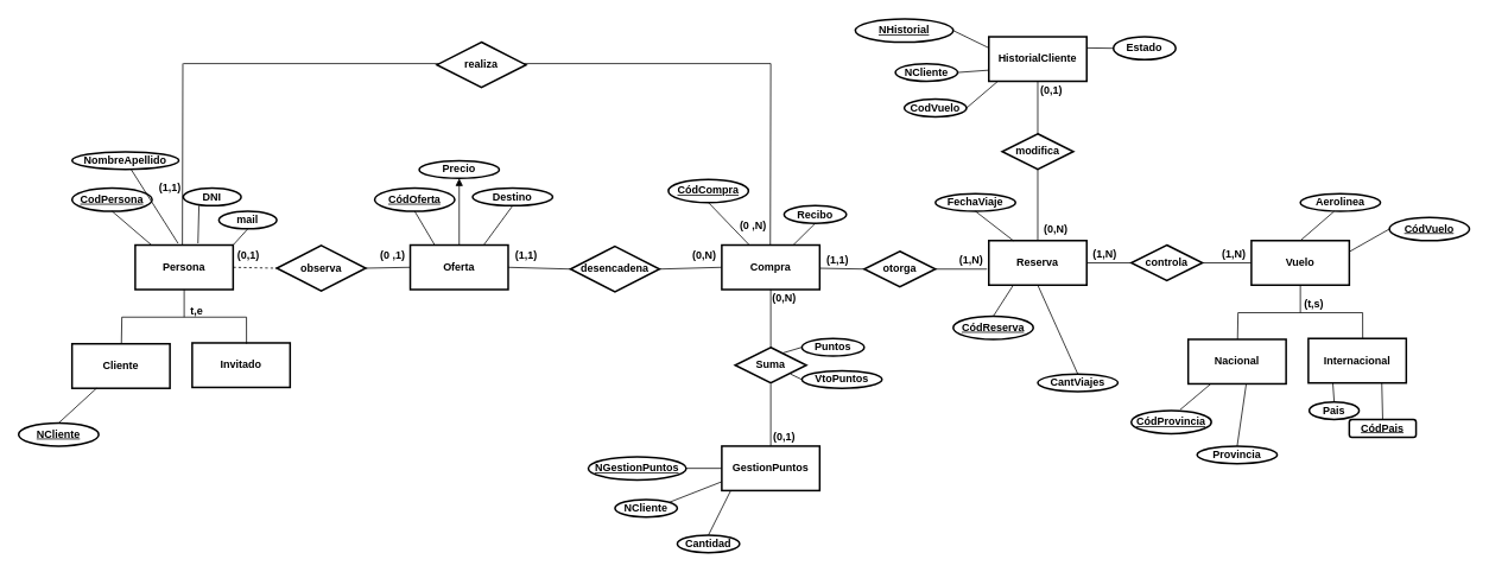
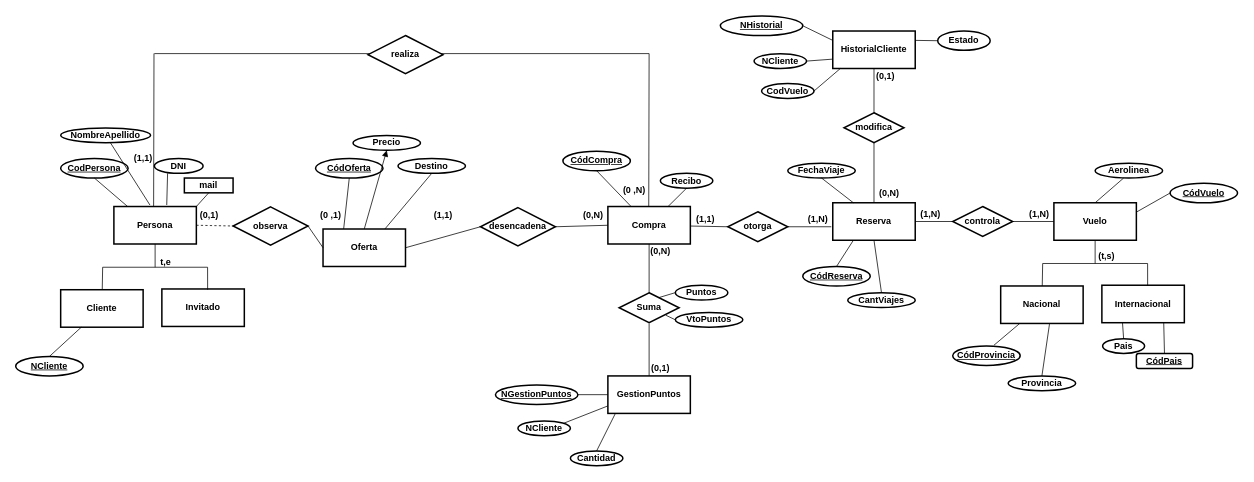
- <mxCell id="60" value="&lt;b&gt;mail&lt;/b&gt;" style="ellipse;whiteSpace=wrap;html=1;align=center;strokeWidth=2;" parent="1" vertex="1"><mxGeometry x="245" y="237" width="65" height="19.75" as="geometry" /></mxCell>
+ <mxCell id="60" value="&lt;b&gt;mail&lt;/b&gt;" style="whiteSpace=wrap;html=1;align=center;strokeWidth=2;rounded=0;" parent="1" vertex="1"><mxGeometry x="245" y="237" width="65" height="19.75" as="geometry" /></mxCell>
- <mxCell id="11" value="&lt;b&gt;Oferta&lt;/b&gt;" style="rounded=0;whiteSpace=wrap;html=1;strokeWidth=2;" parent="1" vertex="1"><mxGeometry x="460" y="275" width="110" height="50" as="geometry" /></mxCell>
+ <mxCell id="11" value="&lt;b&gt;Oferta&lt;/b&gt;" style="rounded=0;whiteSpace=wrap;html=1;strokeWidth=2;" parent="1" vertex="1"><mxGeometry x="430" y="305" width="110" height="50" as="geometry" /></mxCell>
- <mxCell id="105" value="&lt;b&gt;CantViajes&lt;/b&gt;" style="ellipse;whiteSpace=wrap;html=1;align=center;strokeWidth=2;" parent="1" vertex="1"><mxGeometry x="1165" y="420" width="90" height="19.75" as="geometry" /></mxCell>
+ <mxCell id="105" value="&lt;b&gt;CantViajes&lt;/b&gt;" style="ellipse;whiteSpace=wrap;html=1;align=center;strokeWidth=2;" parent="1" vertex="1"><mxGeometry x="1130" y="390" width="90" height="19.75" as="geometry" /></mxCell>
